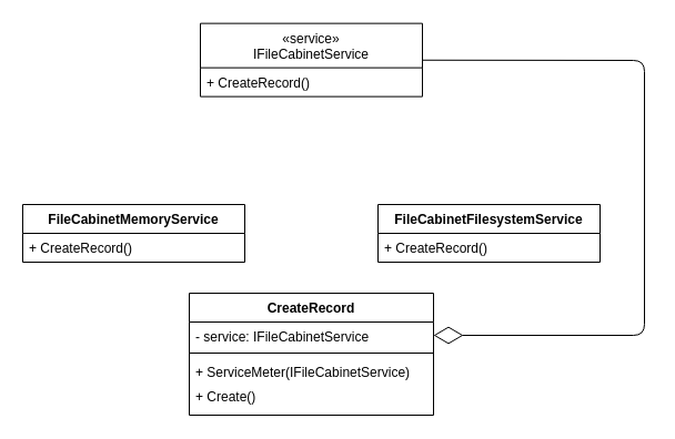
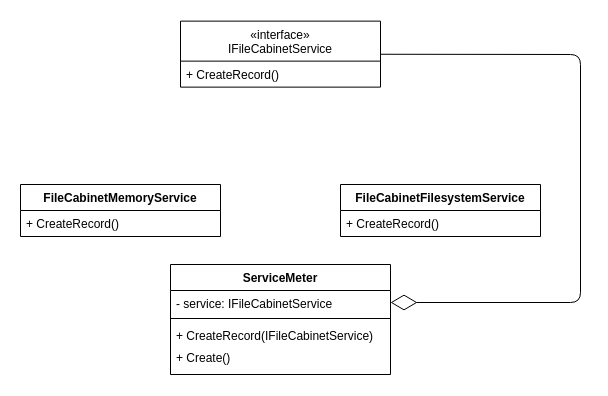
- <mxCell id="2" value="«service»&#10;IFileCabinetService" style="swimlane;fontStyle=0;align=center;verticalAlign=top;childLayout=stackLayout;horizontal=1;startSize=40;horizontalStack=0;resizeParent=1;resizeParentMax=0;resizeLast=0;collapsible=1;marginBottom=0;" parent="1" vertex="1"><mxGeometry x="180" y="20.643" width="200" height="66" as="geometry" /></mxCell>
+ <mxCell id="2" value="«interface»&#10;IFileCabinetService" style="swimlane;fontStyle=0;align=center;verticalAlign=top;childLayout=stackLayout;horizontal=1;startSize=40;horizontalStack=0;resizeParent=1;resizeParentMax=0;resizeLast=0;collapsible=1;marginBottom=0;" parent="1" vertex="1"><mxGeometry x="180" y="20.643" width="200" height="66" as="geometry" /></mxCell>
- <mxCell id="8" value="CreateRecord" style="swimlane;fontStyle=1;align=center;verticalAlign=top;childLayout=stackLayout;horizontal=1;startSize=26;horizontalStack=0;resizeParent=1;resizeParentMax=0;resizeLast=0;collapsible=1;marginBottom=0;" parent="1" vertex="1"><mxGeometry x="170" y="264" width="220" height="110" as="geometry" /></mxCell>
+ <mxCell id="8" value="ServiceMeter" style="swimlane;fontStyle=1;align=center;verticalAlign=top;childLayout=stackLayout;horizontal=1;startSize=26;horizontalStack=0;resizeParent=1;resizeParentMax=0;resizeLast=0;collapsible=1;marginBottom=0;" parent="1" vertex="1"><mxGeometry x="170" y="264" width="220" height="110" as="geometry" /></mxCell>
- <mxCell id="11" value="+ ServiceMeter(IFileCabinetService)" style="text;strokeColor=none;fillColor=none;align=left;verticalAlign=top;spacingLeft=4;spacingRight=4;overflow=hidden;rotatable=0;points=[[0,0.5],[1,0.5]];portConstraint=eastwest;" parent="8" vertex="1"><mxGeometry y="58" width="220" height="22" as="geometry" /></mxCell>
+ <mxCell id="11" value="+ CreateRecord(IFileCabinetService)" style="text;strokeColor=none;fillColor=none;align=left;verticalAlign=top;spacingLeft=4;spacingRight=4;overflow=hidden;rotatable=0;points=[[0,0.5],[1,0.5]];portConstraint=eastwest;" parent="8" vertex="1"><mxGeometry y="58" width="220" height="22" as="geometry" /></mxCell>
